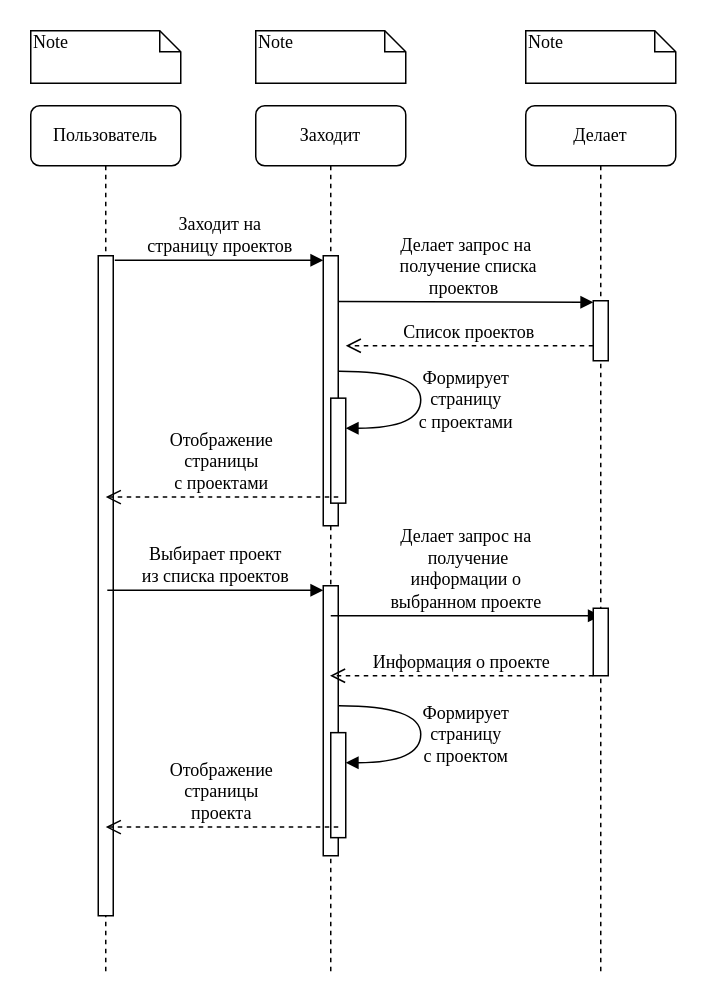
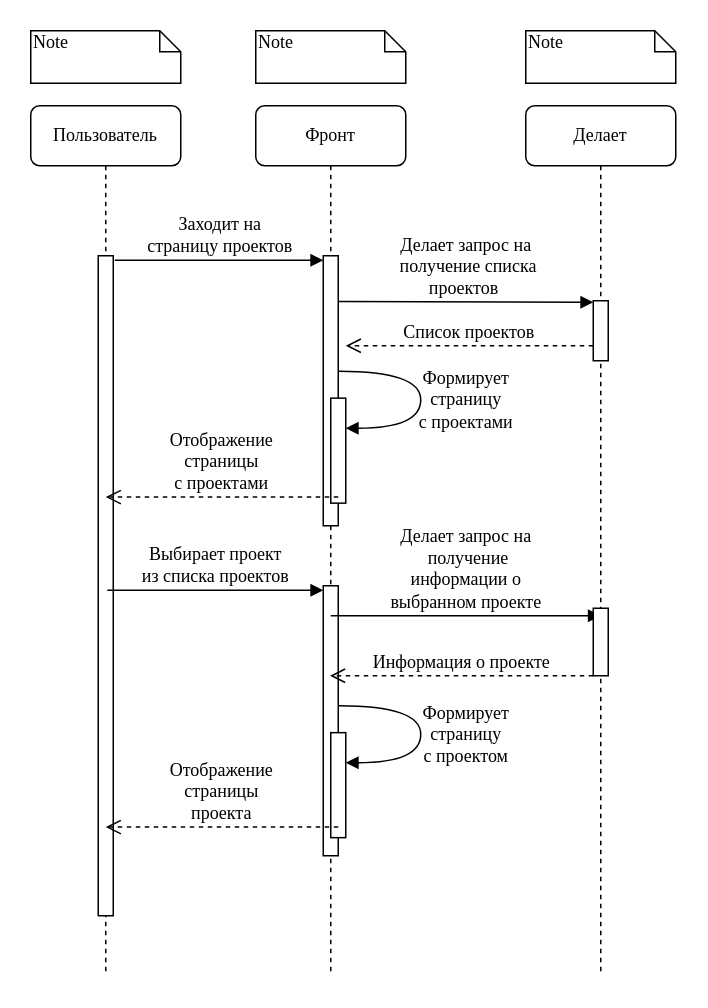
- <mxCell id="5" value="Заходит" style="shape=umlLifeline;perimeter=lifelinePerimeter;whiteSpace=wrap;html=1;container=1;collapsible=0;recursiveResize=0;outlineConnect=0;rounded=1;shadow=0;comic=0;labelBackgroundColor=none;strokeWidth=1;fontFamily=Verdana;fontSize=12;align=center;" vertex="1" parent="1"><mxGeometry x="170" y="70" width="100" height="580" as="geometry" /></mxCell>
+ <mxCell id="5" value="Фронт" style="shape=umlLifeline;perimeter=lifelinePerimeter;whiteSpace=wrap;html=1;container=1;collapsible=0;recursiveResize=0;outlineConnect=0;rounded=1;shadow=0;comic=0;labelBackgroundColor=none;strokeWidth=1;fontFamily=Verdana;fontSize=12;align=center;" vertex="1" parent="1"><mxGeometry x="170" y="70" width="100" height="580" as="geometry" /></mxCell>
